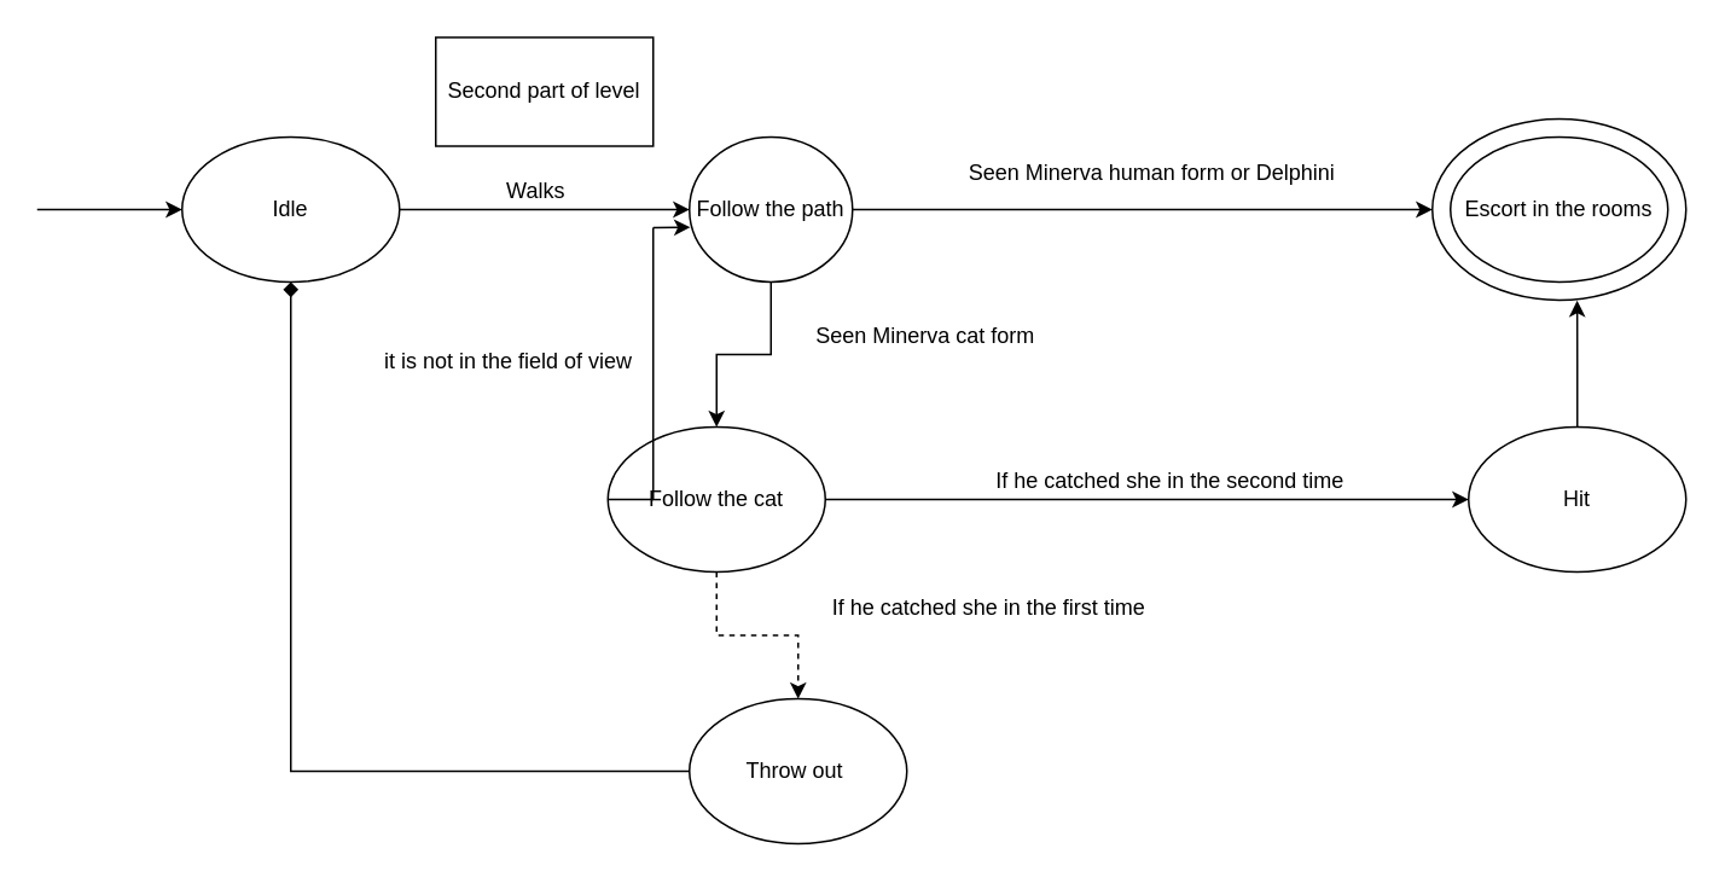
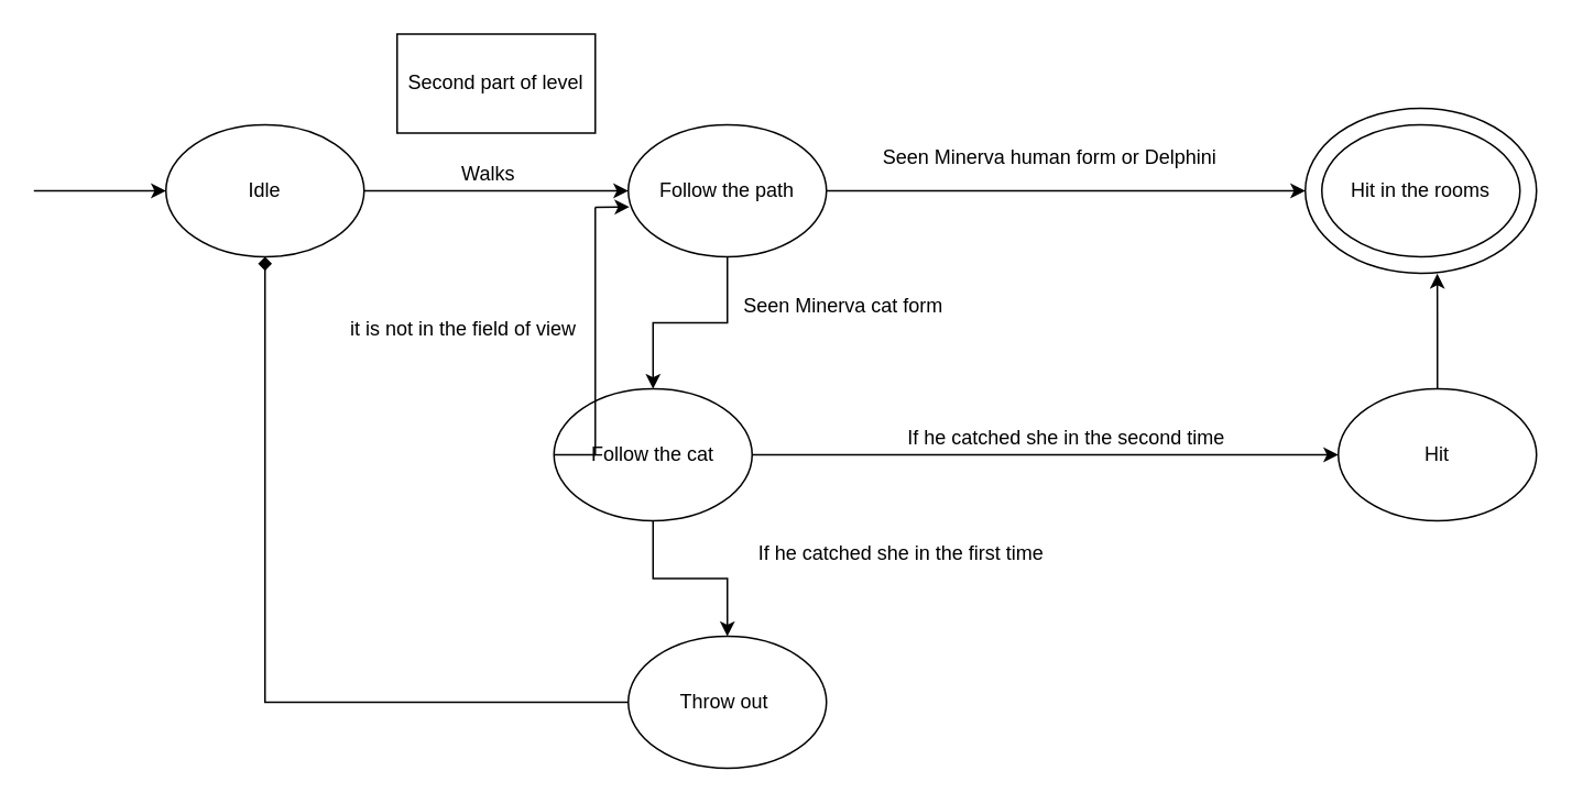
- <mxCell id="8" value="Follow the path" style="ellipse;whiteSpace=wrap;html=1;" parent="1" vertex="1"><mxGeometry x="380" y="75" width="90" height="80" as="geometry" /></mxCell>
+ <mxCell id="8" value="Follow the path" style="ellipse;whiteSpace=wrap;html=1;" parent="1" vertex="1"><mxGeometry x="380" y="75" width="120" height="80" as="geometry" /></mxCell>
- <mxCell id="11" value="Escort in the rooms" style="ellipse;whiteSpace=wrap;html=1;" parent="1" vertex="1"><mxGeometry x="800" y="75" width="120" height="80" as="geometry" /></mxCell>
+ <mxCell id="11" value="Hit in the rooms" style="ellipse;whiteSpace=wrap;html=1;" parent="1" vertex="1"><mxGeometry x="800" y="75" width="120" height="80" as="geometry" /></mxCell>
- <mxCell id="12" value="" style="edgeStyle=orthogonalEdgeStyle;rounded=0;orthogonalLoop=1;jettySize=auto;html=1;dashed=1;" parent="1" source="14" target="21" edge="1"><mxGeometry relative="1" as="geometry" /></mxCell>
+ <mxCell id="12" value="" style="edgeStyle=orthogonalEdgeStyle;rounded=0;orthogonalLoop=1;jettySize=auto;html=1;" parent="1" source="14" target="21" edge="1"><mxGeometry relative="1" as="geometry" /></mxCell>
